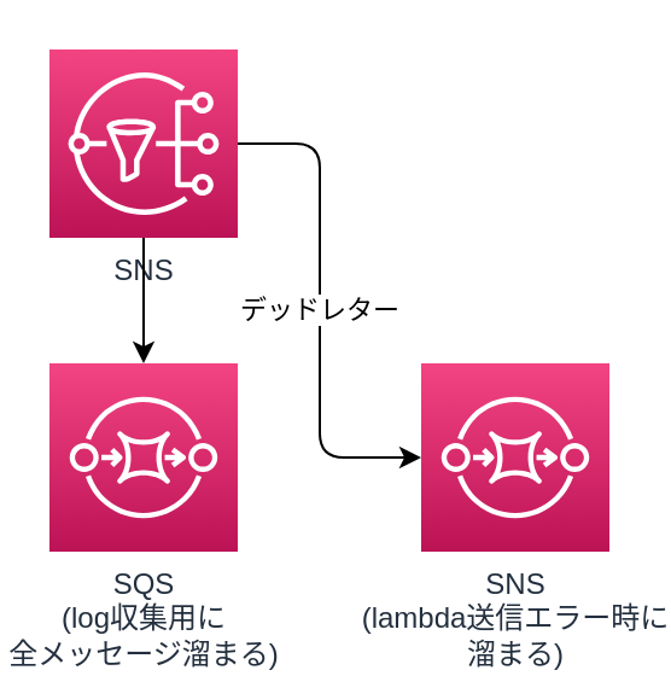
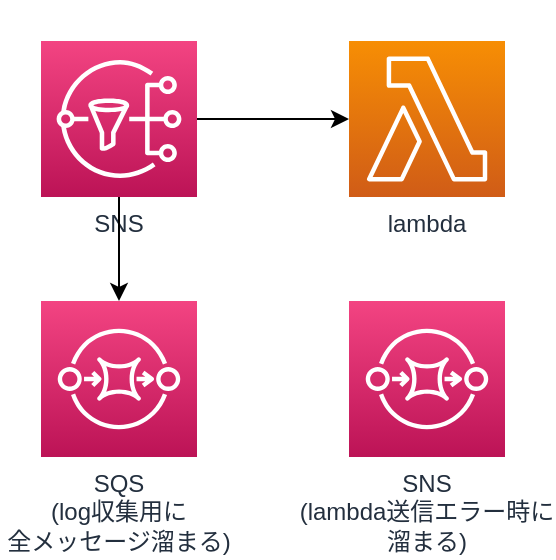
+ <mxCell id="3" value="" style="endArrow=classic;html=1;" parent="1" source="4" target="2" edge="1"><mxGeometry width="50" height="50" relative="1" as="geometry"><mxPoint x="100" y="59" as="sourcePoint" /><mxPoint x="162" y="63" as="targetPoint" /></mxGeometry></mxCell>
+ <mxCell id="2" value="lambda" style="outlineConnect=0;fontColor=#232F3E;gradientColor=#F78E04;gradientDirection=north;fillColor=#D05C17;strokeColor=#ffffff;dashed=0;verticalLabelPosition=bottom;verticalAlign=top;align=center;html=1;fontSize=12;fontStyle=0;aspect=fixed;shape=mxgraph.aws4.resourceIcon;resIcon=mxgraph.aws4.lambda;" parent="1" vertex="1"><mxGeometry x="174" y="20" width="78" height="78" as="geometry" /></mxCell>
- <mxCell id="6" value="デッドレター" style="endArrow=classic;html=1;edgeStyle=orthogonalEdgeStyle;" parent="1" source="4" target="5" edge="1"><mxGeometry width="50" height="50" relative="1" as="geometry"><mxPoint x="108" y="69" as="sourcePoint" /><mxPoint x="184" y="69" as="targetPoint" /><Array as="points"><mxPoint x="132" y="59" /><mxPoint x="132" y="189" /></Array></mxGeometry></mxCell>
